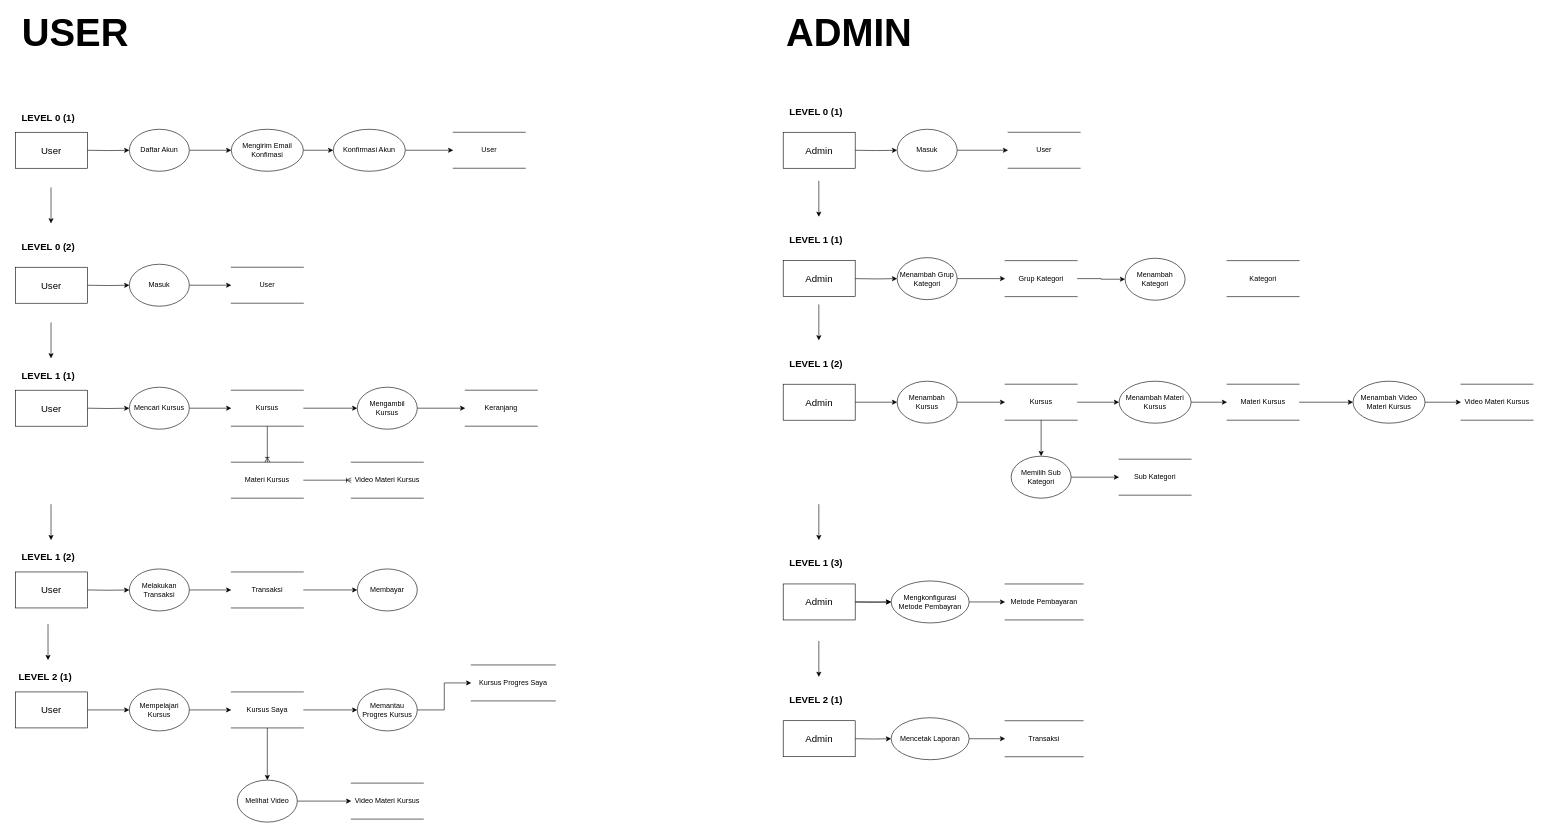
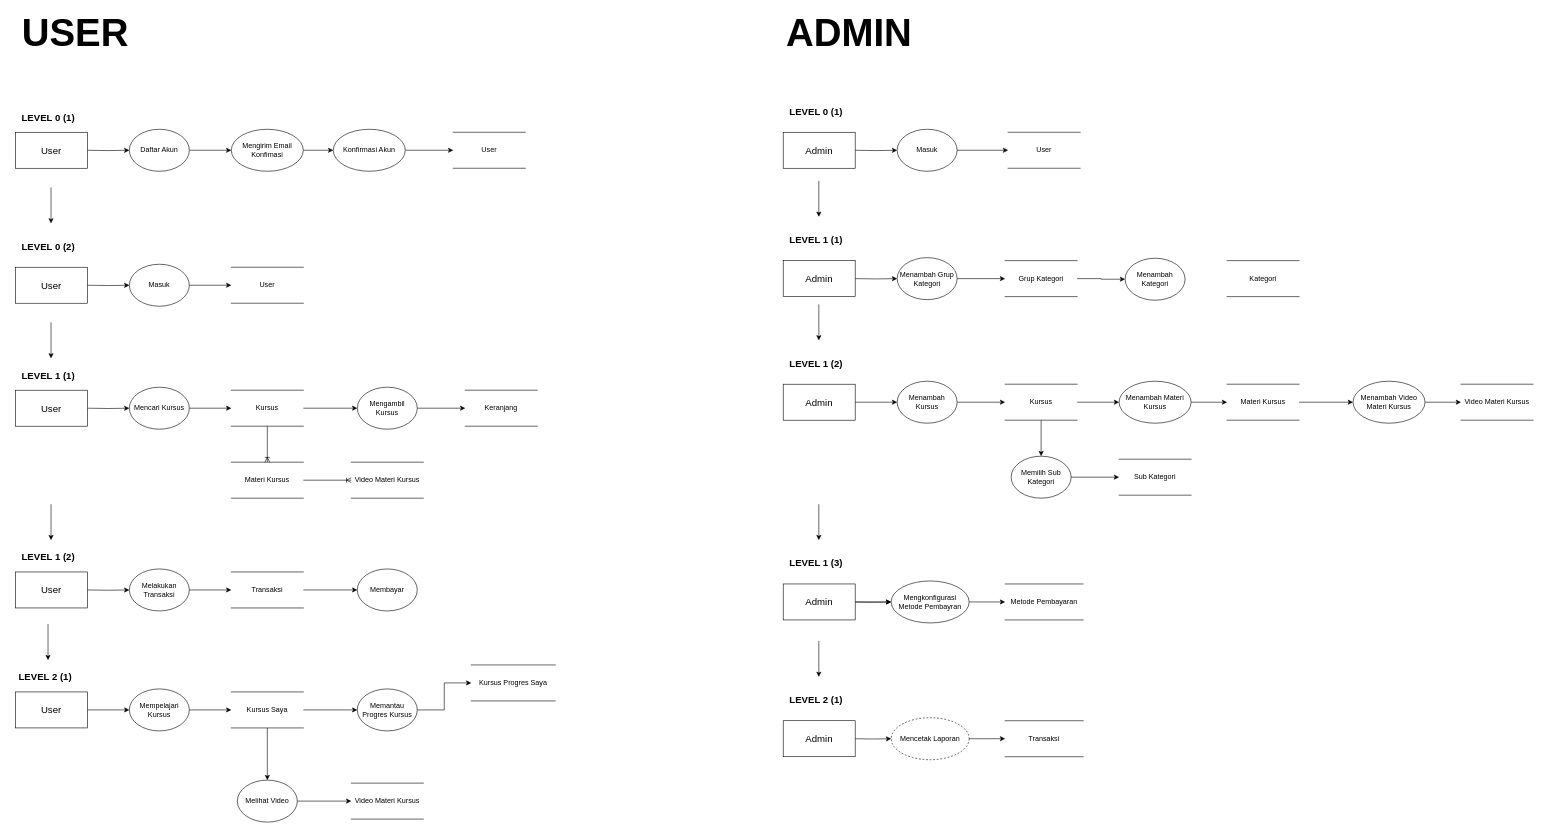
- <mxCell id="90" value="Mencetak Laporan" style="ellipse;whiteSpace=wrap;html=1;" parent="1" vertex="1"><mxGeometry x="1485" y="1196" width="130" height="70" as="geometry" /></mxCell>
+ <mxCell id="90" value="Mencetak Laporan" style="ellipse;whiteSpace=wrap;html=1;dashed=1;" parent="1" vertex="1"><mxGeometry x="1485" y="1196" width="130" height="70" as="geometry" /></mxCell>
